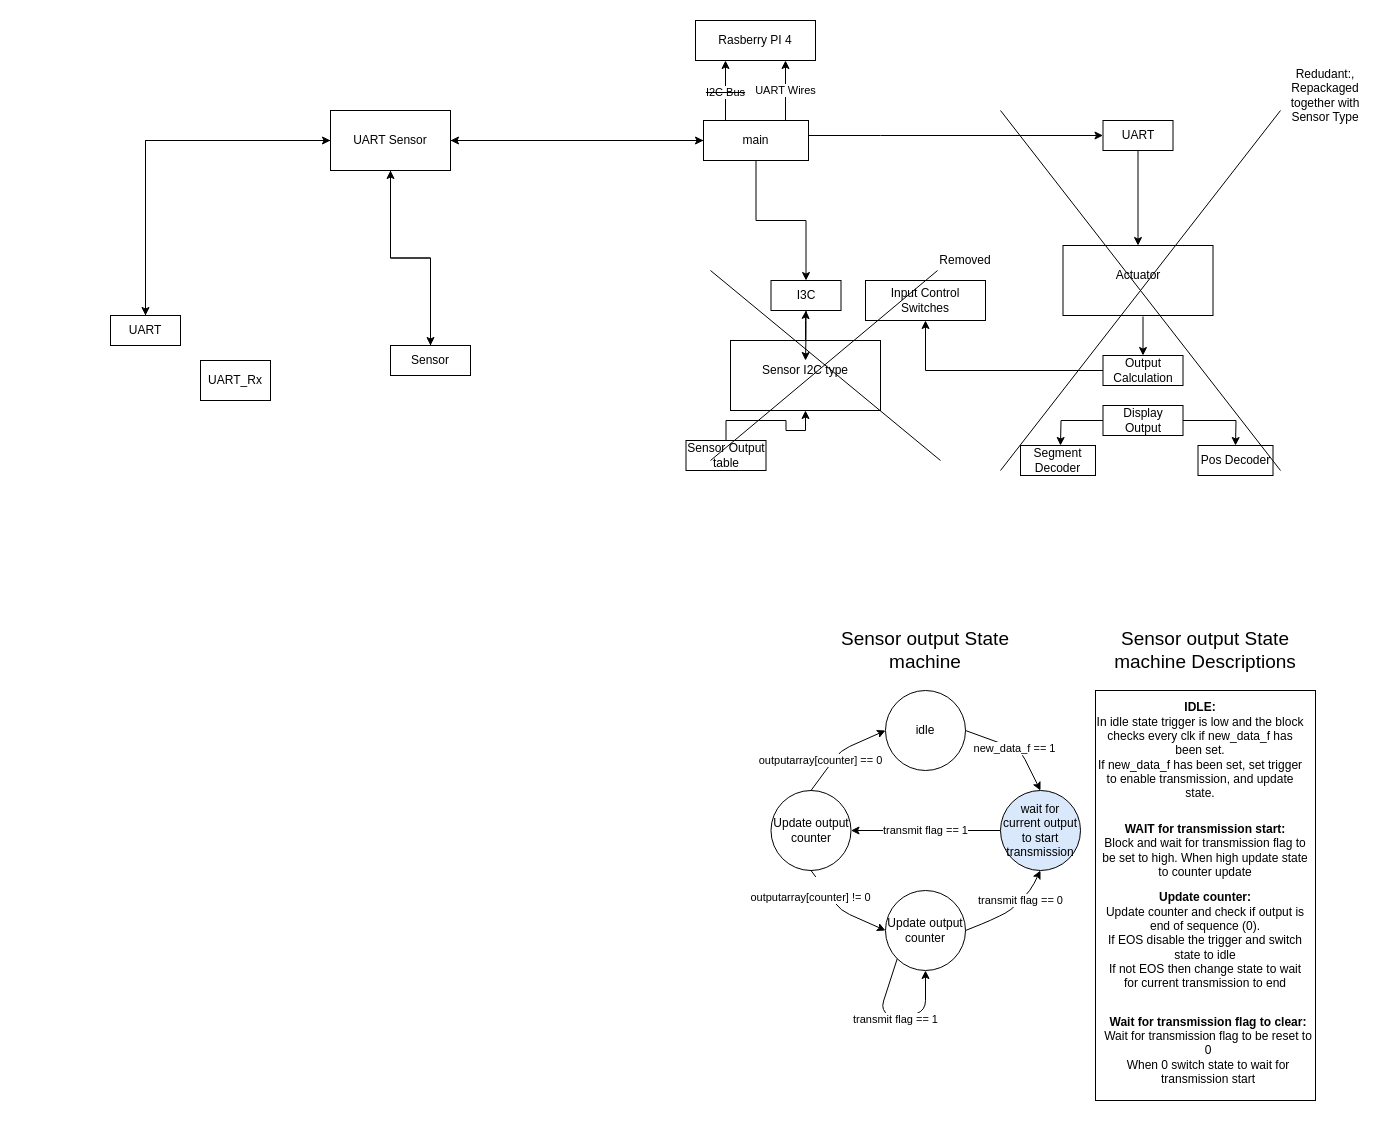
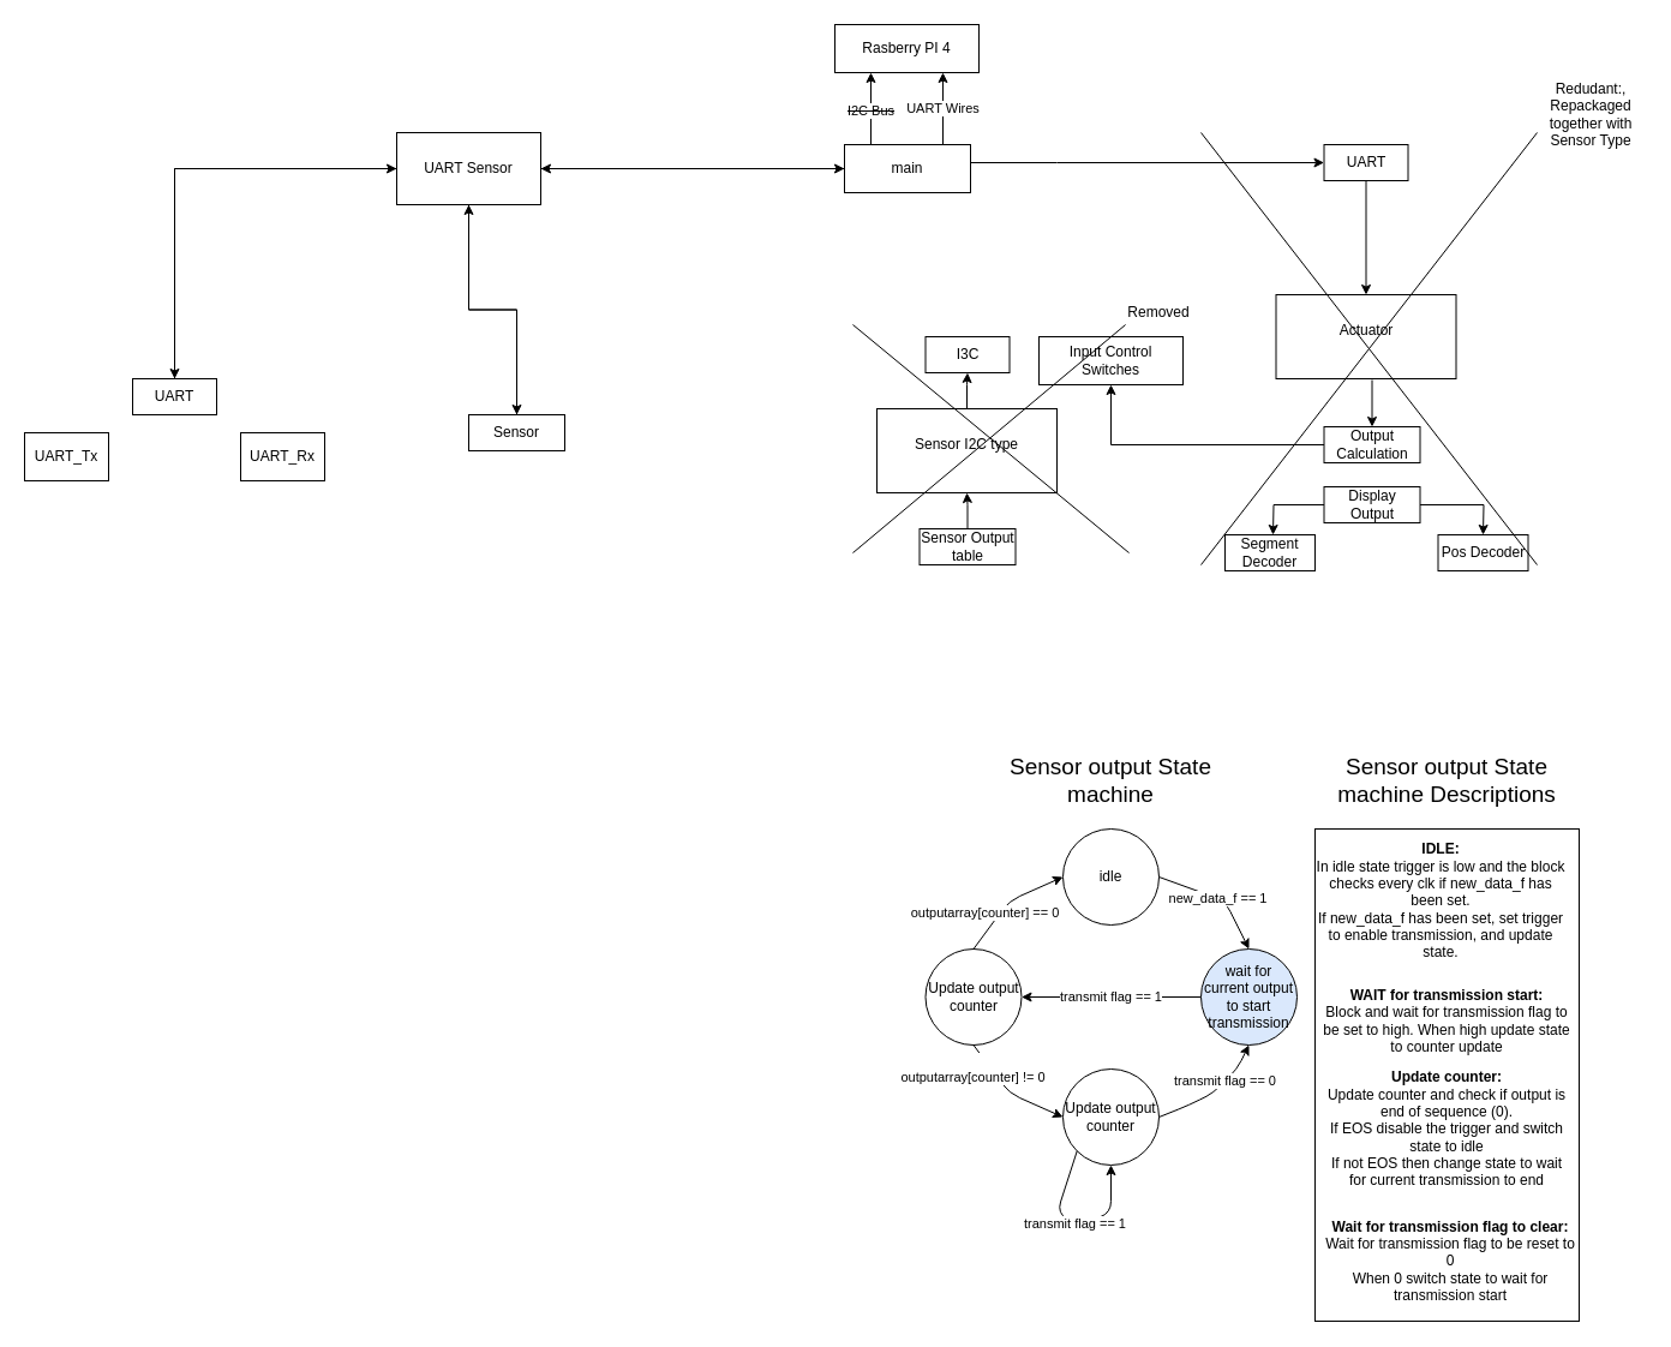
- <mxCell id="3" style="edgeStyle=orthogonalEdgeStyle;rounded=0;orthogonalLoop=1;jettySize=auto;html=1;exitX=0.5;exitY=1;exitDx=0;exitDy=0;" parent="1" source="7" target="23" edge="1"><mxGeometry relative="1" as="geometry"><mxPoint x="805.5" y="250" as="sourcePoint" /></mxGeometry></mxCell>
- <mxCell id="22" style="edgeStyle=orthogonalEdgeStyle;rounded=0;orthogonalLoop=1;jettySize=auto;html=1;entryX=0.5;entryY=0;entryDx=0;entryDy=0;" parent="1" source="23" target="12" edge="1"><mxGeometry relative="1" as="geometry" /></mxCell>
+ <mxCell id="39" value="UART_Tx" style="rounded=0;whiteSpace=wrap;html=1;" vertex="1" parent="1"><mxGeometry x="20" y="360" width="70" height="40" as="geometry" /></mxCell>
- <mxCell id="17" value="Sensor Output table" style="rounded=0;whiteSpace=wrap;html=1;" parent="1" vertex="1"><mxGeometry x="685.5" y="440" width="80" height="30" as="geometry" /></mxCell>
+ <mxCell id="17" value="Sensor Output table" style="rounded=0;whiteSpace=wrap;html=1;" parent="1" vertex="1"><mxGeometry x="765.5" y="440" width="80" height="30" as="geometry" /></mxCell>
